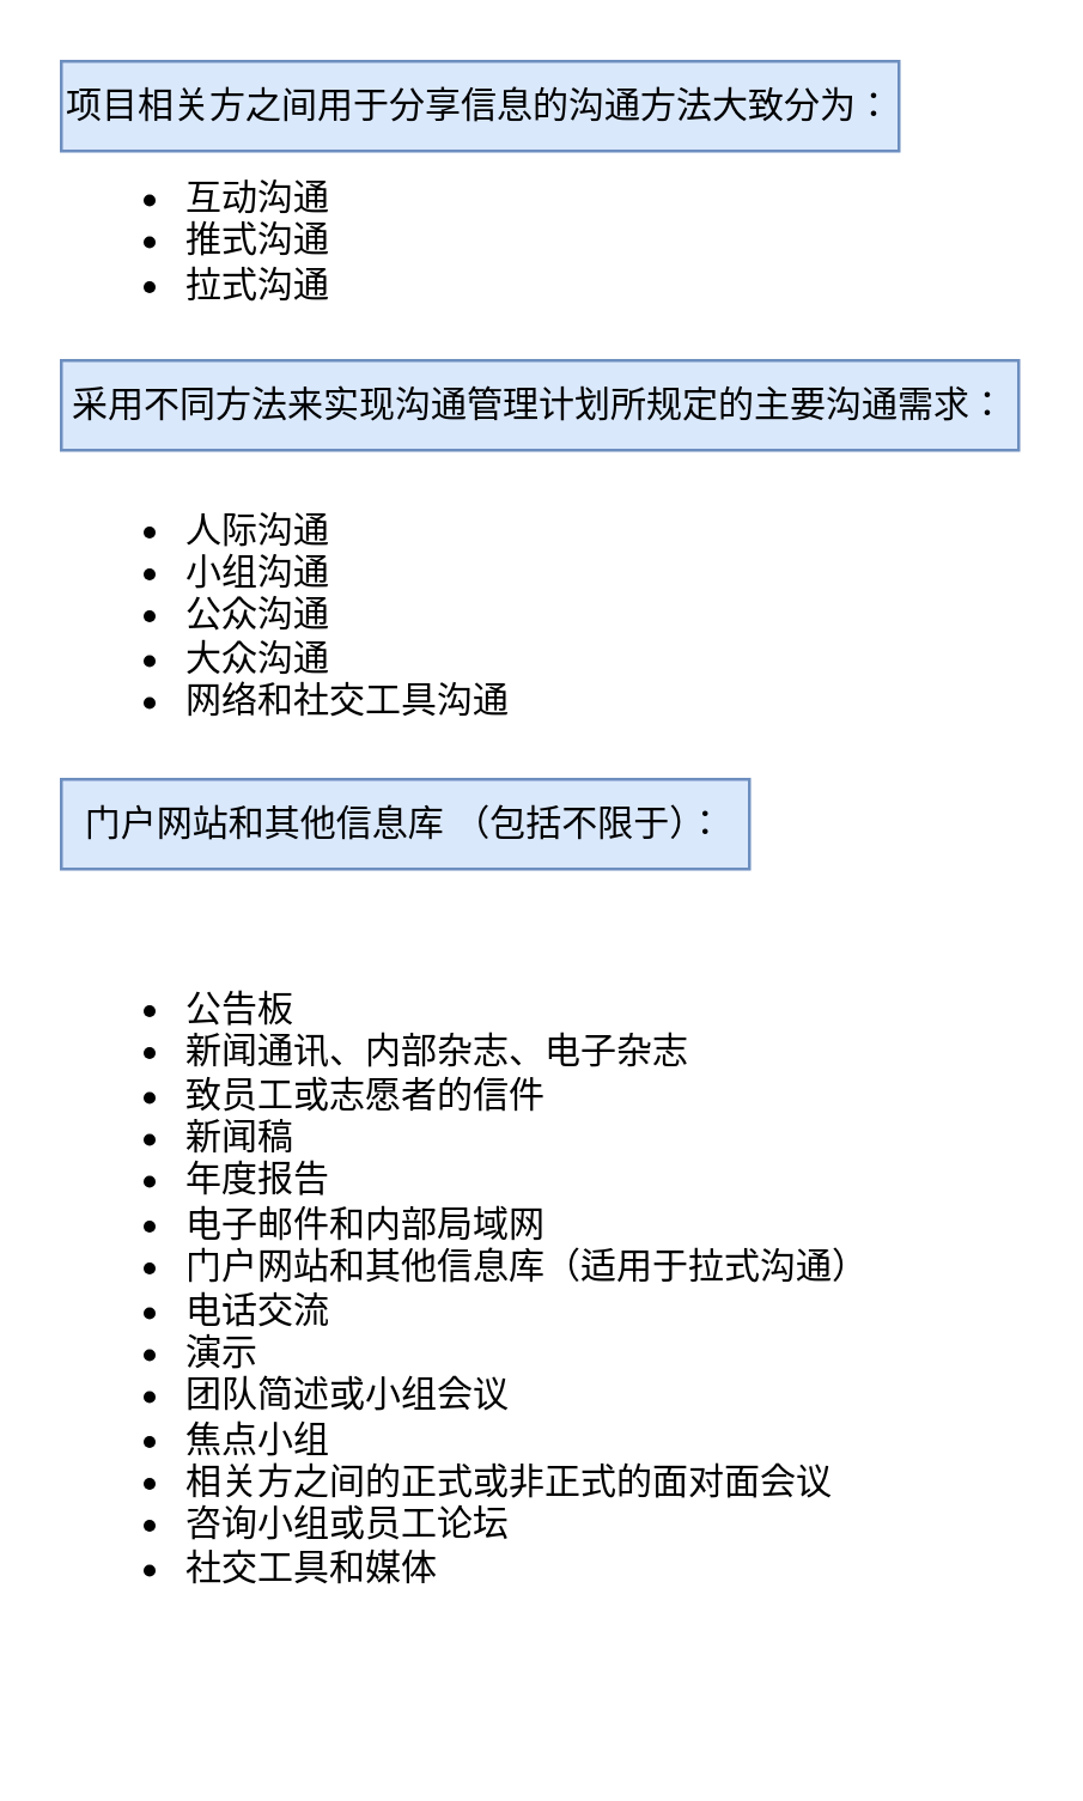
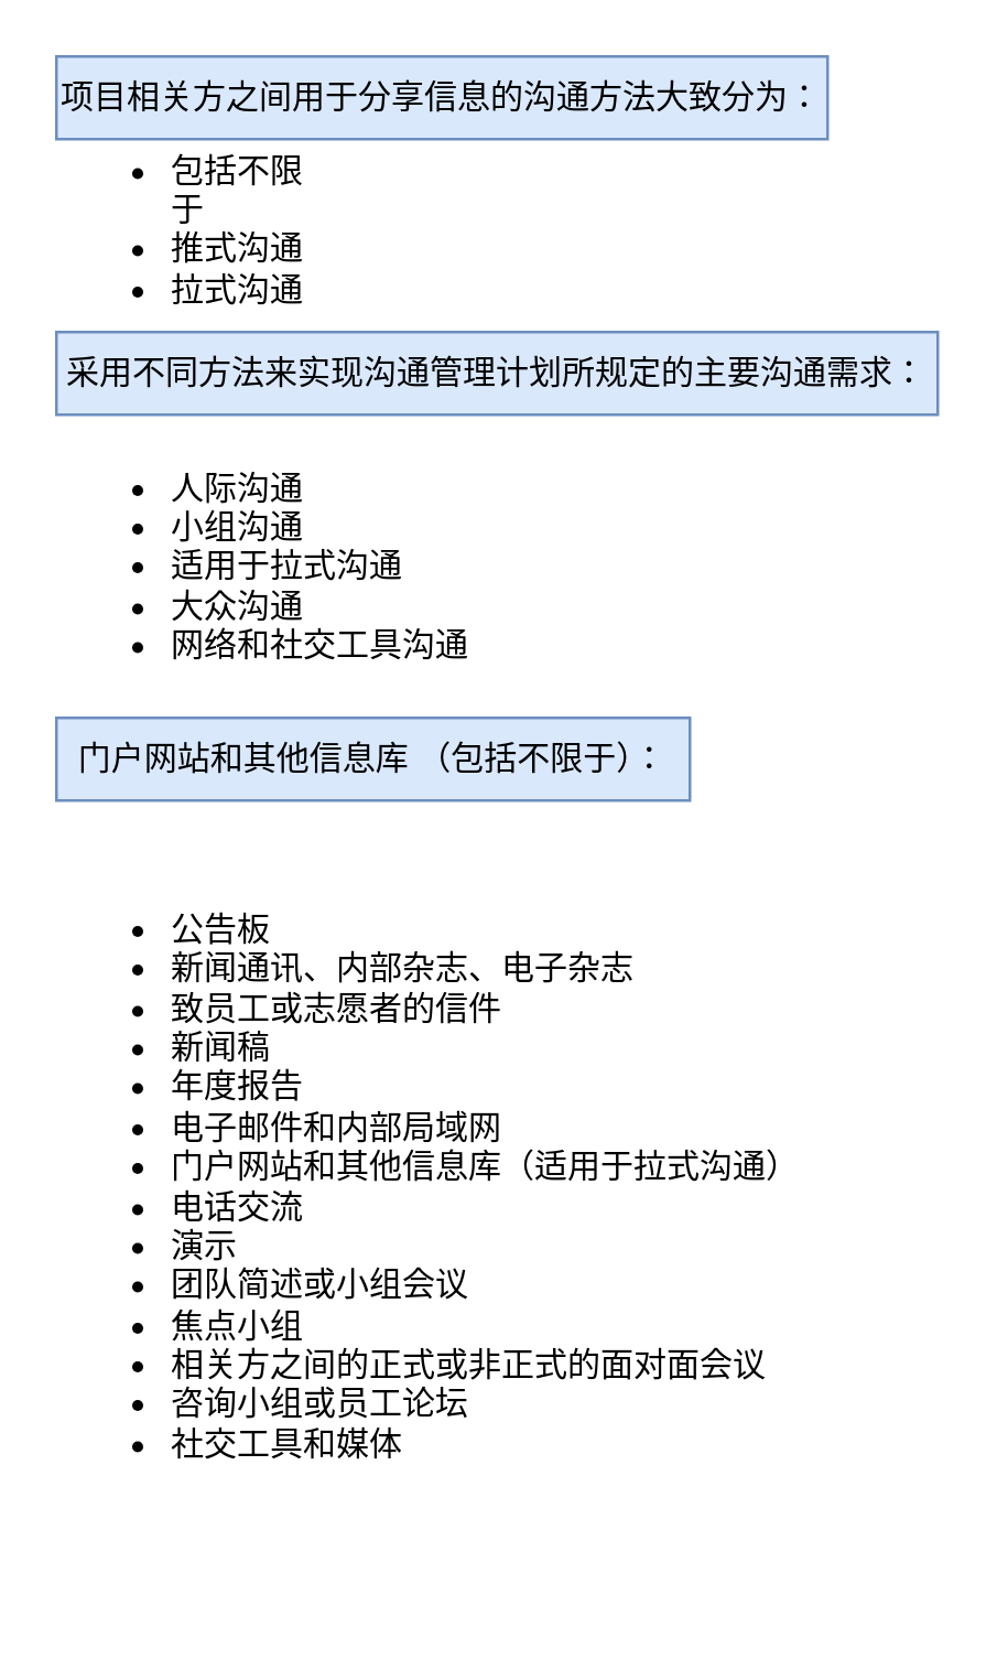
- <mxCell id="3" value="&lt;ul&gt;&lt;li&gt;互动沟通&lt;/li&gt;&lt;li&gt;推式沟通&lt;/li&gt;&lt;li&gt;拉式沟通&lt;/li&gt;&lt;/ul&gt;" style="text;strokeColor=none;fillColor=none;html=1;whiteSpace=wrap;verticalAlign=middle;overflow=hidden;" vertex="1" parent="1"><mxGeometry x="20" y="40" width="100" height="80" as="geometry" /></mxCell>
+ <mxCell id="3" value="&lt;ul&gt;&lt;li&gt;包括不限于&lt;/li&gt;&lt;li&gt;推式沟通&lt;/li&gt;&lt;li&gt;拉式沟通&lt;/li&gt;&lt;/ul&gt;" style="text;strokeColor=none;fillColor=none;html=1;whiteSpace=wrap;verticalAlign=middle;overflow=hidden;" vertex="1" parent="1"><mxGeometry x="20" y="40" width="100" height="80" as="geometry" /></mxCell>
- <mxCell id="5" value="&lt;ul&gt;&lt;li&gt;人际沟通&lt;/li&gt;&lt;li&gt;小组沟通&lt;/li&gt;&lt;li&gt;公众沟通&lt;/li&gt;&lt;li&gt;大众沟通&lt;/li&gt;&lt;li&gt;网络和社交工具沟通&lt;/li&gt;&lt;/ul&gt;" style="text;strokeColor=none;fillColor=none;html=1;whiteSpace=wrap;verticalAlign=middle;overflow=hidden;" vertex="1" parent="1"><mxGeometry x="20" y="140" width="160" height="130" as="geometry" /></mxCell>
+ <mxCell id="5" value="&lt;ul&gt;&lt;li&gt;人际沟通&lt;/li&gt;&lt;li&gt;小组沟通&lt;/li&gt;&lt;li&gt;适用于拉式沟通&lt;/li&gt;&lt;li&gt;大众沟通&lt;/li&gt;&lt;li&gt;网络和社交工具沟通&lt;/li&gt;&lt;/ul&gt;" style="text;strokeColor=none;fillColor=none;html=1;whiteSpace=wrap;verticalAlign=middle;overflow=hidden;" vertex="1" parent="1"><mxGeometry x="20" y="140" width="160" height="130" as="geometry" /></mxCell>
